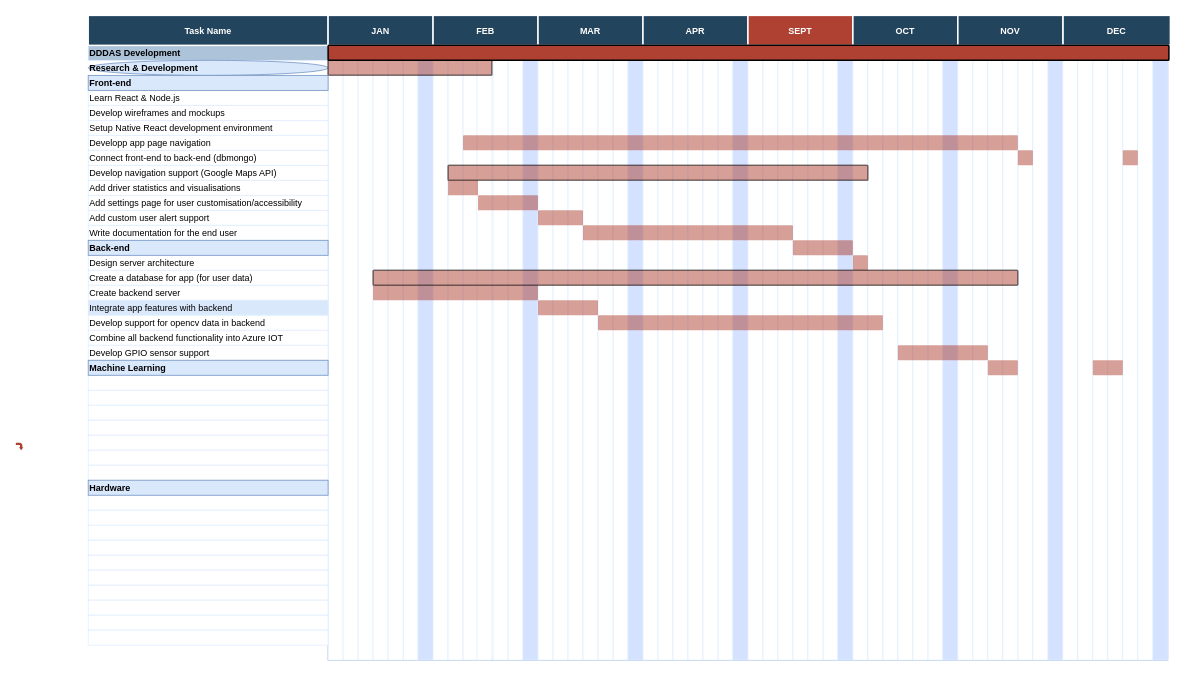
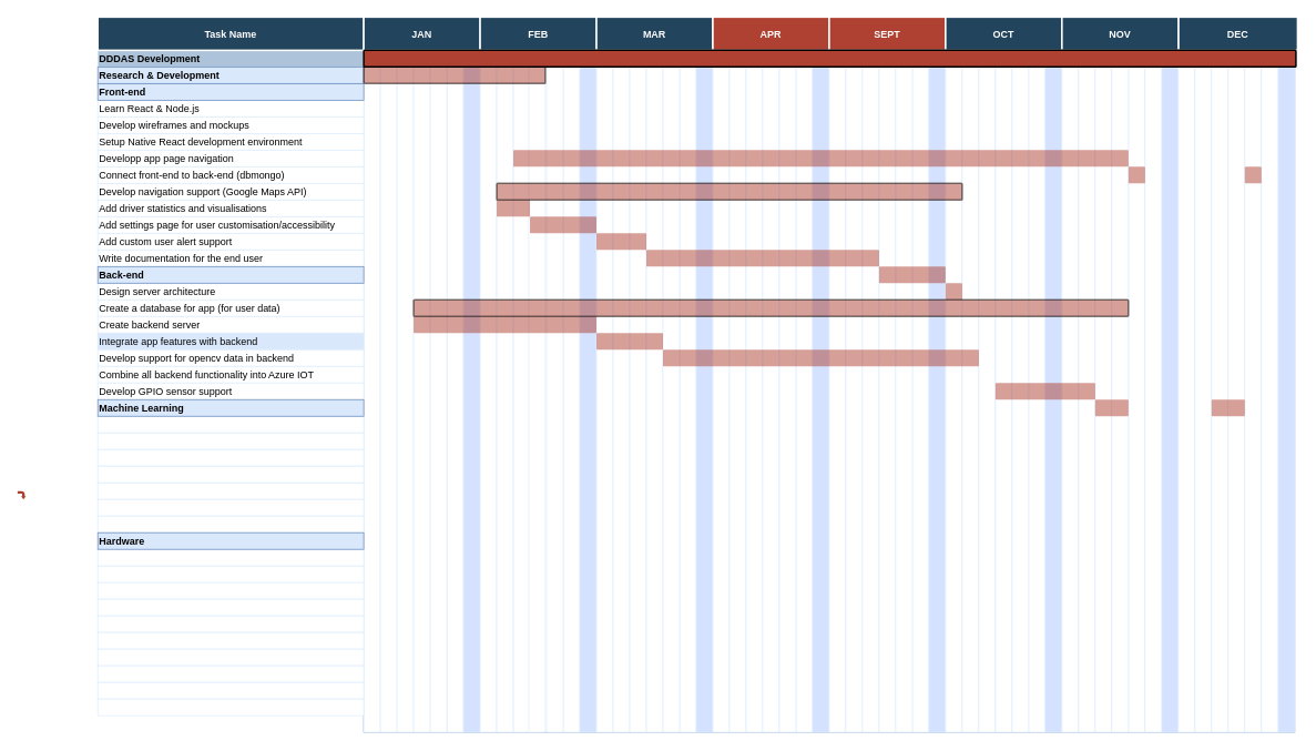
- <mxCell id="87" value="APR" style="fillColor=#23445D;strokeColor=#FFFFFF;strokeWidth=2;fontColor=#FFFFFF;fontStyle=1" parent="1" vertex="1"><mxGeometry x="856.5" y="20" width="140" height="40.0" as="geometry" /></mxCell>
+ <mxCell id="87" value="APR" style="fillColor=#ae4132;strokeColor=#FFFFFF;strokeWidth=2;fontColor=#FFFFFF;fontStyle=1;" parent="1" vertex="1"><mxGeometry x="856.5" y="20" width="140" height="40.0" as="geometry" /></mxCell>
- <mxCell id="65" value="Research &amp; Development" style="ellipse;align=left;strokeColor=#6c8ebf;fillColor=#dae8fc;fontStyle=1;" parent="1" vertex="1"><mxGeometry x="116.5" y="80" width="320.0" height="20" as="geometry" /></mxCell>
+ <mxCell id="65" value="Research &amp; Development" style="align=left;strokeColor=#6c8ebf;fillColor=#dae8fc;fontStyle=1" parent="1" vertex="1"><mxGeometry x="116.5" y="80" width="320.0" height="20" as="geometry" /></mxCell>
